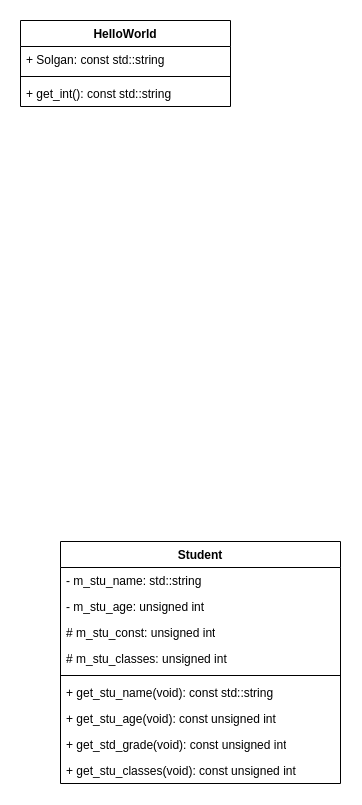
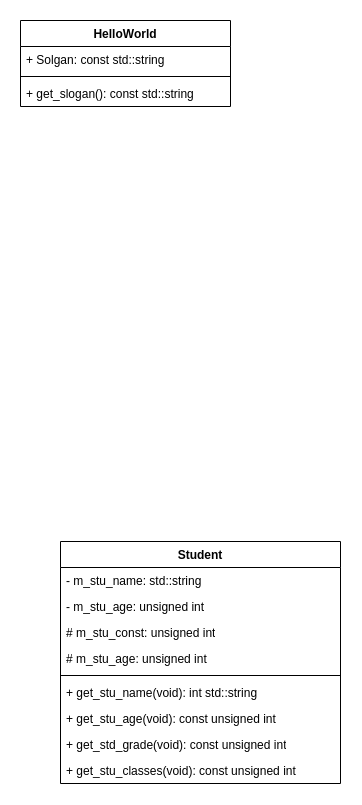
- <mxCell id="5" value="+ get_int(): const std::string" style="text;strokeColor=none;fillColor=none;align=left;verticalAlign=top;spacingLeft=4;spacingRight=4;overflow=hidden;rotatable=0;points=[[0,0.5],[1,0.5]];portConstraint=eastwest;whiteSpace=wrap;html=1;" parent="2" vertex="1"><mxGeometry y="60" width="210" height="26" as="geometry" /></mxCell>
+ <mxCell id="5" value="+ get_slogan(): const std::string" style="text;strokeColor=none;fillColor=none;align=left;verticalAlign=top;spacingLeft=4;spacingRight=4;overflow=hidden;rotatable=0;points=[[0,0.5],[1,0.5]];portConstraint=eastwest;whiteSpace=wrap;html=1;" parent="2" vertex="1"><mxGeometry y="60" width="210" height="26" as="geometry" /></mxCell>
- <mxCell id="10" value="# m_stu_classes: unsigned int" style="text;strokeColor=none;fillColor=none;align=left;verticalAlign=top;spacingLeft=4;spacingRight=4;overflow=hidden;rotatable=0;points=[[0,0.5],[1,0.5]];portConstraint=eastwest;whiteSpace=wrap;html=1;" vertex="1" parent="6"><mxGeometry y="104" width="280" height="26" as="geometry" /></mxCell>
+ <mxCell id="10" value="# m_stu_age: unsigned int" style="text;strokeColor=none;fillColor=none;align=left;verticalAlign=top;spacingLeft=4;spacingRight=4;overflow=hidden;rotatable=0;points=[[0,0.5],[1,0.5]];portConstraint=eastwest;whiteSpace=wrap;html=1;" vertex="1" parent="6"><mxGeometry y="104" width="280" height="26" as="geometry" /></mxCell>
- <mxCell id="12" value="+ get_stu_name(void): const std::string" style="text;strokeColor=none;fillColor=none;align=left;verticalAlign=top;spacingLeft=4;spacingRight=4;overflow=hidden;rotatable=0;points=[[0,0.5],[1,0.5]];portConstraint=eastwest;whiteSpace=wrap;html=1;" vertex="1" parent="6"><mxGeometry y="138" width="280" height="26" as="geometry" /></mxCell>
+ <mxCell id="12" value="+ get_stu_name(void): int std::string" style="text;strokeColor=none;fillColor=none;align=left;verticalAlign=top;spacingLeft=4;spacingRight=4;overflow=hidden;rotatable=0;points=[[0,0.5],[1,0.5]];portConstraint=eastwest;whiteSpace=wrap;html=1;" vertex="1" parent="6"><mxGeometry y="138" width="280" height="26" as="geometry" /></mxCell>
